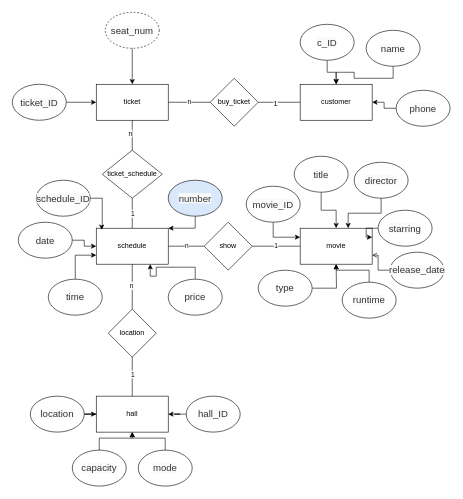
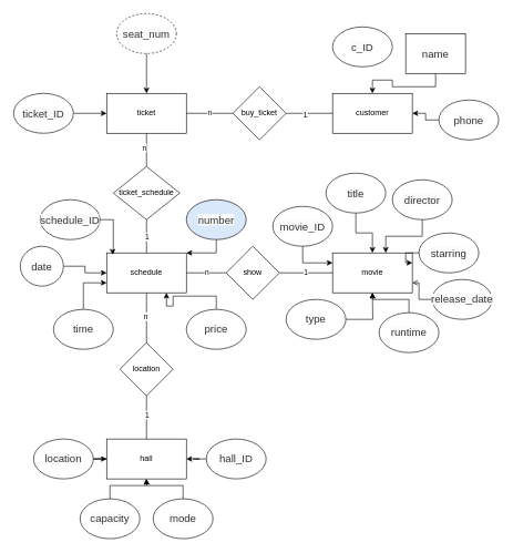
- <mxCell id="32" value="&lt;span style=&quot;color: rgb(51, 51, 51); font-family: &amp;quot;Microsoft YaHei&amp;quot;, Helvetica, &amp;quot;Meiryo UI&amp;quot;, &amp;quot;Malgun Gothic&amp;quot;, &amp;quot;Segoe UI&amp;quot;, &amp;quot;Trebuchet MS&amp;quot;, Monaco, monospace, Tahoma, STXihei, 华文细黑, STHeiti, &amp;quot;Helvetica Neue&amp;quot;, &amp;quot;Droid Sans&amp;quot;, &amp;quot;wenquanyi micro hei&amp;quot;, FreeSans, Arimo, Arial, SimSun, 宋体, Heiti, 黑体, sans-serif; font-size: 16px; text-align: left; background-color: rgb(250, 250, 250);&quot;&gt;name&lt;/span&gt;" style="ellipse;whiteSpace=wrap;html=1;" vertex="1" parent="1"><mxGeometry x="610" y="50" width="90" height="60" as="geometry" /></mxCell>
+ <mxCell id="32" value="&lt;span style=&quot;color: rgb(51, 51, 51); font-family: &amp;quot;Microsoft YaHei&amp;quot;, Helvetica, &amp;quot;Meiryo UI&amp;quot;, &amp;quot;Malgun Gothic&amp;quot;, &amp;quot;Segoe UI&amp;quot;, &amp;quot;Trebuchet MS&amp;quot;, Monaco, monospace, Tahoma, STXihei, 华文细黑, STHeiti, &amp;quot;Helvetica Neue&amp;quot;, &amp;quot;Droid Sans&amp;quot;, &amp;quot;wenquanyi micro hei&amp;quot;, FreeSans, Arimo, Arial, SimSun, 宋体, Heiti, 黑体, sans-serif; font-size: 16px; text-align: left; background-color: rgb(250, 250, 250);&quot;&gt;name&lt;/span&gt;" style="whiteSpace=wrap;html=1;rounded=0;" vertex="1" parent="1"><mxGeometry x="610" y="50" width="90" height="60" as="geometry" /></mxCell>
- <mxCell id="29" style="edgeStyle=orthogonalEdgeStyle;rounded=0;orthogonalLoop=1;jettySize=auto;html=1;" edge="1" parent="1" source="30" target="3"><mxGeometry relative="1" as="geometry" /></mxCell>
- <mxCell id="45" value="&lt;span style=&quot;color: rgb(51, 51, 51); font-family: &amp;quot;Microsoft YaHei&amp;quot;, Helvetica, &amp;quot;Meiryo UI&amp;quot;, &amp;quot;Malgun Gothic&amp;quot;, &amp;quot;Segoe UI&amp;quot;, &amp;quot;Trebuchet MS&amp;quot;, Monaco, monospace, Tahoma, STXihei, 华文细黑, STHeiti, &amp;quot;Helvetica Neue&amp;quot;, &amp;quot;Droid Sans&amp;quot;, &amp;quot;wenquanyi micro hei&amp;quot;, FreeSans, Arimo, Arial, SimSun, 宋体, Heiti, 黑体, sans-serif; font-size: 16px; text-align: left; background-color: rgb(250, 250, 250);&quot;&gt;date&lt;/span&gt;" style="ellipse;whiteSpace=wrap;html=1;" vertex="1" parent="1"><mxGeometry x="30" y="370" width="90" height="60" as="geometry" /></mxCell>
+ <mxCell id="45" value="&lt;span style=&quot;color: rgb(51, 51, 51); font-family: &amp;quot;Microsoft YaHei&amp;quot;, Helvetica, &amp;quot;Meiryo UI&amp;quot;, &amp;quot;Malgun Gothic&amp;quot;, &amp;quot;Segoe UI&amp;quot;, &amp;quot;Trebuchet MS&amp;quot;, Monaco, monospace, Tahoma, STXihei, 华文细黑, STHeiti, &amp;quot;Helvetica Neue&amp;quot;, &amp;quot;Droid Sans&amp;quot;, &amp;quot;wenquanyi micro hei&amp;quot;, FreeSans, Arimo, Arial, SimSun, 宋体, Heiti, 黑体, sans-serif; font-size: 16px; text-align: left; background-color: rgb(250, 250, 250);&quot;&gt;date&lt;/span&gt;" style="ellipse;whiteSpace=wrap;html=1;" vertex="1" parent="1"><mxGeometry x="30" y="370" width="65" height="60" as="geometry" /></mxCell>
